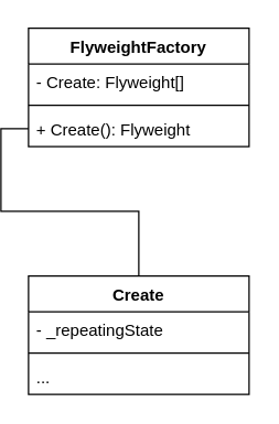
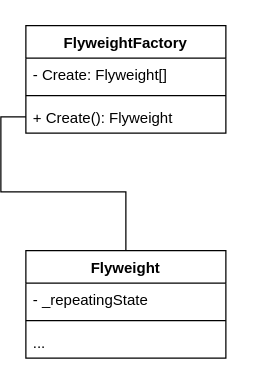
- <mxCell id="6" value="Create" style="swimlane;fontStyle=1;align=center;verticalAlign=top;childLayout=stackLayout;horizontal=1;startSize=26;horizontalStack=0;resizeParent=1;resizeParentMax=0;resizeLast=0;collapsible=1;marginBottom=0;" vertex="1" parent="1"><mxGeometry x="20" y="200" width="160" height="86" as="geometry" /></mxCell>
+ <mxCell id="6" value="Flyweight" style="swimlane;fontStyle=1;align=center;verticalAlign=top;childLayout=stackLayout;horizontal=1;startSize=26;horizontalStack=0;resizeParent=1;resizeParentMax=0;resizeLast=0;collapsible=1;marginBottom=0;" vertex="1" parent="1"><mxGeometry x="20" y="200" width="160" height="86" as="geometry" /></mxCell>
